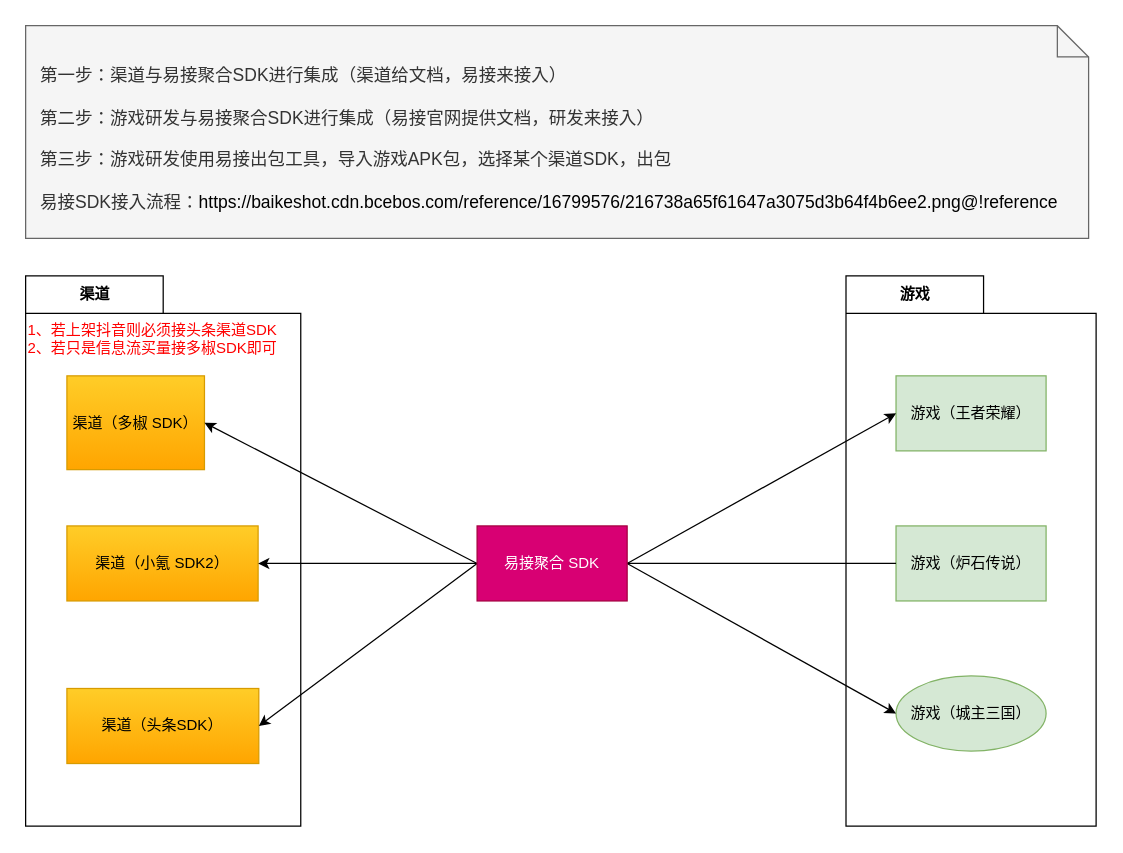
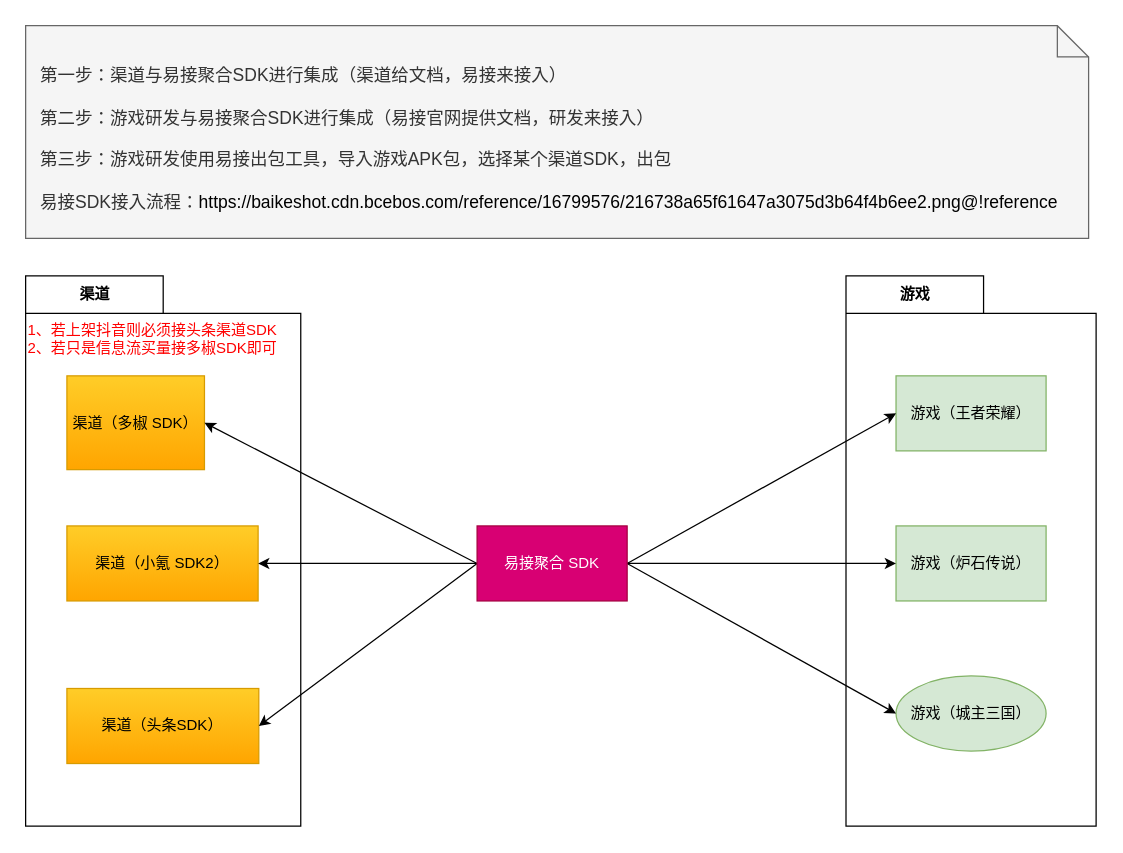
- <mxCell id="13" style="edgeStyle=none;rounded=0;orthogonalLoop=1;jettySize=auto;html=1;exitX=1;exitY=0.5;exitDx=0;exitDy=0;endArrow=none;" parent="1" source="18" target="10" edge="1"><mxGeometry relative="1" as="geometry" /></mxCell>
+ <mxCell id="13" style="edgeStyle=none;rounded=0;orthogonalLoop=1;jettySize=auto;html=1;exitX=1;exitY=0.5;exitDx=0;exitDy=0;" parent="1" source="18" target="10" edge="1"><mxGeometry relative="1" as="geometry" /></mxCell>
